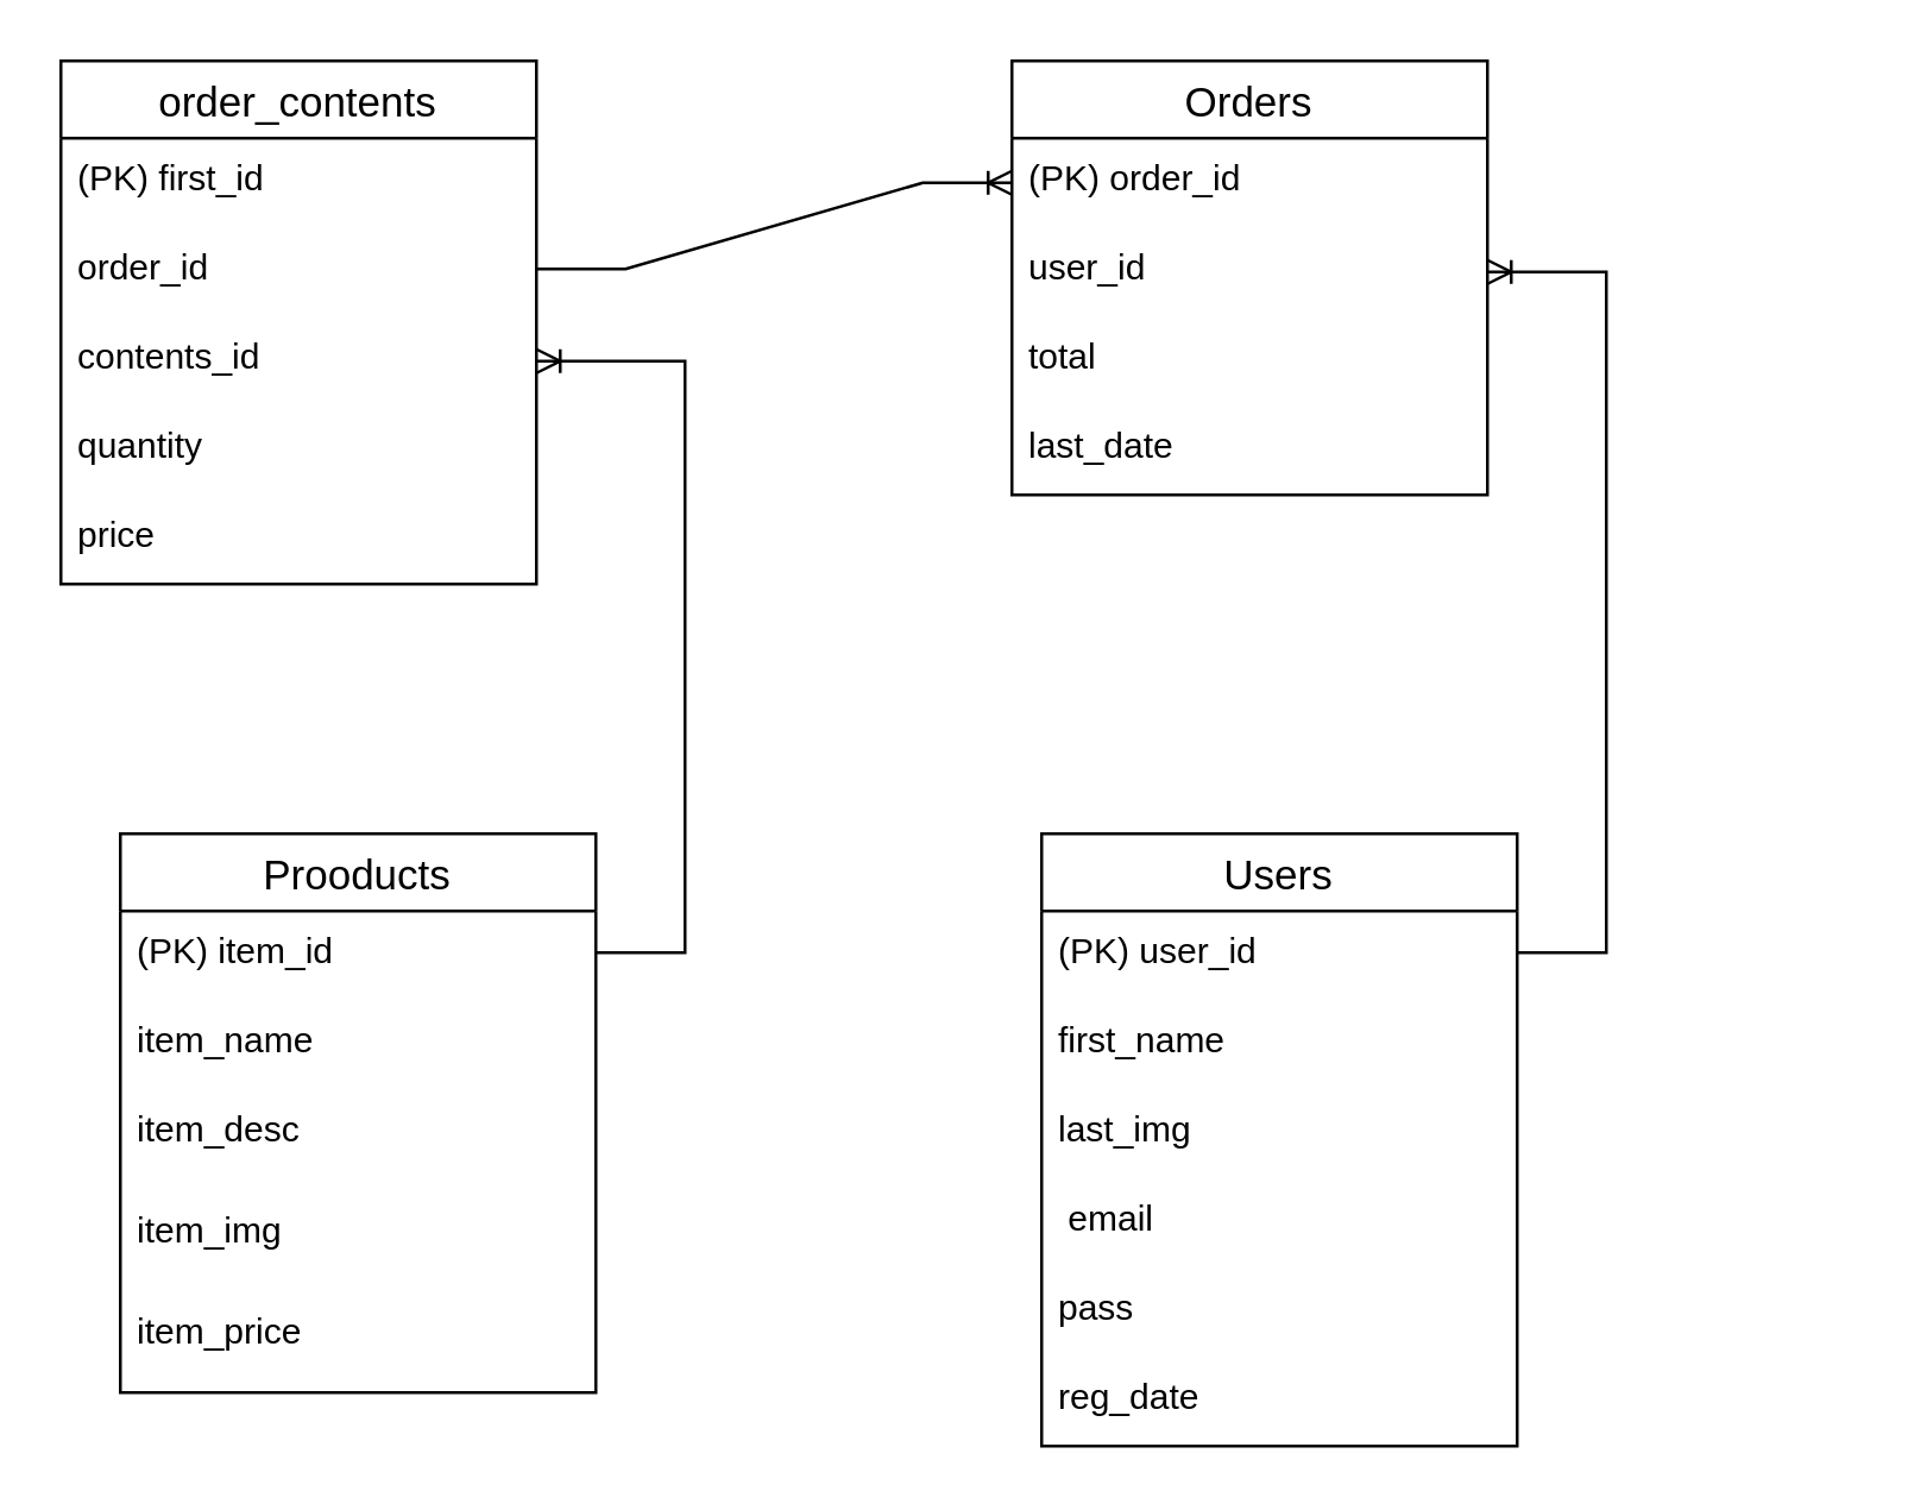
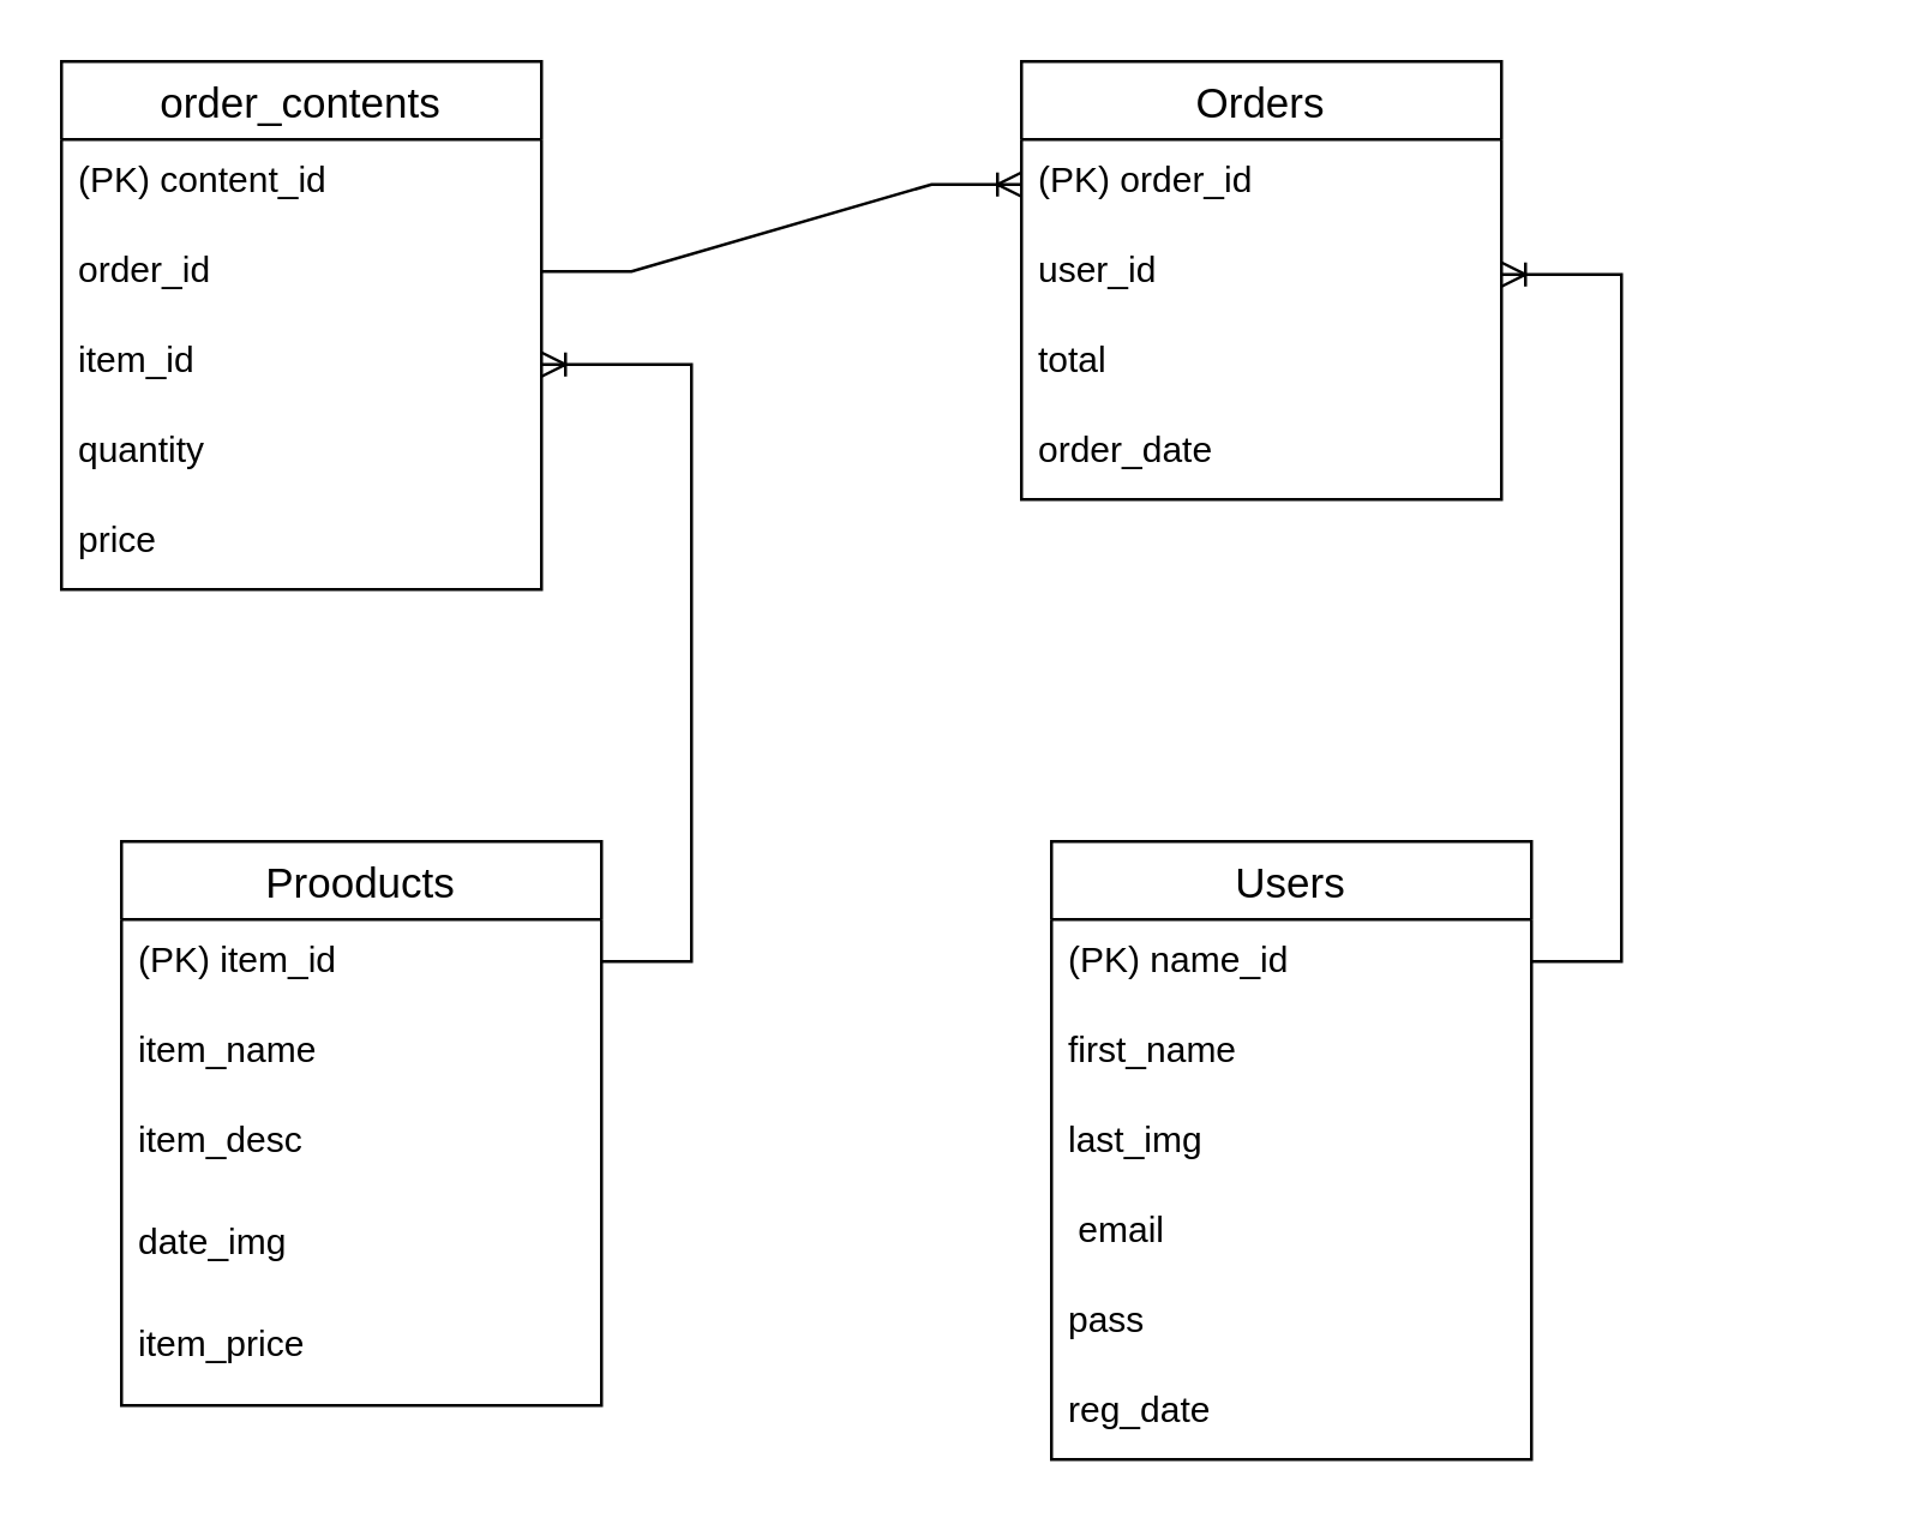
- <mxCell id="21" value="(PK) first_id" style="text;strokeColor=none;fillColor=none;spacingLeft=4;spacingRight=4;overflow=hidden;rotatable=0;points=[[0,0.5],[1,0.5]];portConstraint=eastwest;fontSize=12;whiteSpace=wrap;html=1;" vertex="1" parent="20"><mxGeometry y="26" width="160" height="30" as="geometry" /></mxCell>
+ <mxCell id="21" value="(PK) content_id" style="text;strokeColor=none;fillColor=none;spacingLeft=4;spacingRight=4;overflow=hidden;rotatable=0;points=[[0,0.5],[1,0.5]];portConstraint=eastwest;fontSize=12;whiteSpace=wrap;html=1;" vertex="1" parent="20"><mxGeometry y="26" width="160" height="30" as="geometry" /></mxCell>
- <mxCell id="23" value="contents_id" style="text;strokeColor=none;fillColor=none;spacingLeft=4;spacingRight=4;overflow=hidden;rotatable=0;points=[[0,0.5],[1,0.5]];portConstraint=eastwest;fontSize=12;whiteSpace=wrap;html=1;" vertex="1" parent="20"><mxGeometry y="86" width="160" height="30" as="geometry" /></mxCell>
+ <mxCell id="23" value="item_id" style="text;strokeColor=none;fillColor=none;spacingLeft=4;spacingRight=4;overflow=hidden;rotatable=0;points=[[0,0.5],[1,0.5]];portConstraint=eastwest;fontSize=12;whiteSpace=wrap;html=1;" vertex="1" parent="20"><mxGeometry y="86" width="160" height="30" as="geometry" /></mxCell>
- <mxCell id="19" value="last_date" style="text;strokeColor=none;fillColor=none;spacingLeft=4;spacingRight=4;overflow=hidden;rotatable=0;points=[[0,0.5],[1,0.5]];portConstraint=eastwest;fontSize=12;whiteSpace=wrap;html=1;" vertex="1" parent="15"><mxGeometry y="116" width="160" height="30" as="geometry" /></mxCell>
+ <mxCell id="19" value="order_date" style="text;strokeColor=none;fillColor=none;spacingLeft=4;spacingRight=4;overflow=hidden;rotatable=0;points=[[0,0.5],[1,0.5]];portConstraint=eastwest;fontSize=12;whiteSpace=wrap;html=1;" vertex="1" parent="15"><mxGeometry y="116" width="160" height="30" as="geometry" /></mxCell>
- <mxCell id="9" value="(PK) user_id" style="text;strokeColor=none;fillColor=none;spacingLeft=4;spacingRight=4;overflow=hidden;rotatable=0;points=[[0,0.5],[1,0.5]];portConstraint=eastwest;fontSize=12;whiteSpace=wrap;html=1;" vertex="1" parent="8"><mxGeometry y="26" width="160" height="30" as="geometry" /></mxCell>
+ <mxCell id="9" value="(PK) name_id" style="text;strokeColor=none;fillColor=none;spacingLeft=4;spacingRight=4;overflow=hidden;rotatable=0;points=[[0,0.5],[1,0.5]];portConstraint=eastwest;fontSize=12;whiteSpace=wrap;html=1;" vertex="1" parent="8"><mxGeometry y="26" width="160" height="30" as="geometry" /></mxCell>
- <mxCell id="6" value="item_img" style="text;strokeColor=none;fillColor=none;spacingLeft=4;spacingRight=4;overflow=hidden;rotatable=0;points=[[0,0.5],[1,0.5]];portConstraint=eastwest;fontSize=12;whiteSpace=wrap;html=1;" vertex="1" parent="2"><mxGeometry y="120" width="160" height="34" as="geometry" /></mxCell>
+ <mxCell id="6" value="date_img" style="text;strokeColor=none;fillColor=none;spacingLeft=4;spacingRight=4;overflow=hidden;rotatable=0;points=[[0,0.5],[1,0.5]];portConstraint=eastwest;fontSize=12;whiteSpace=wrap;html=1;" vertex="1" parent="2"><mxGeometry y="120" width="160" height="34" as="geometry" /></mxCell>
